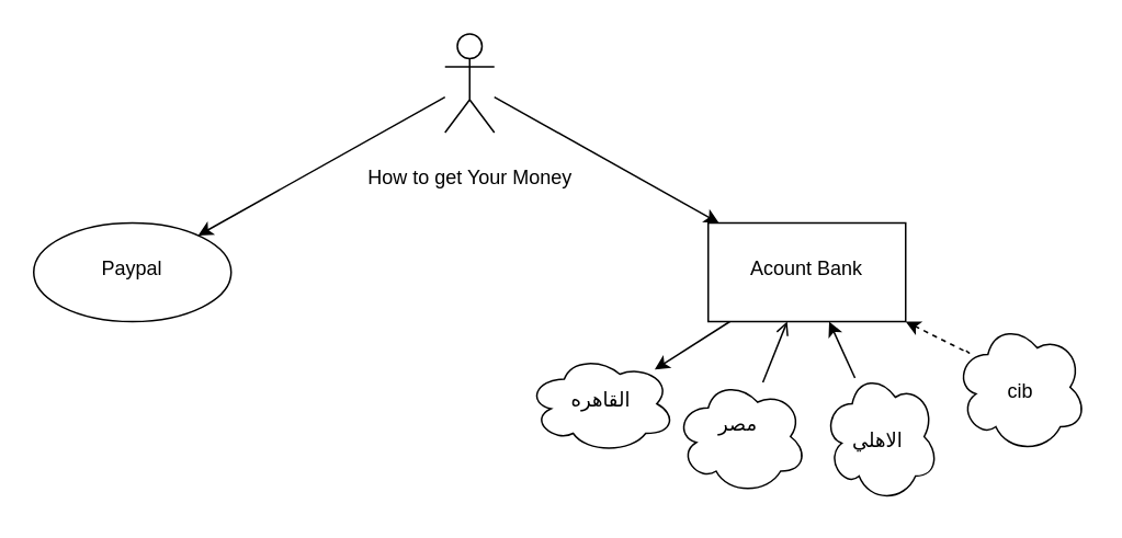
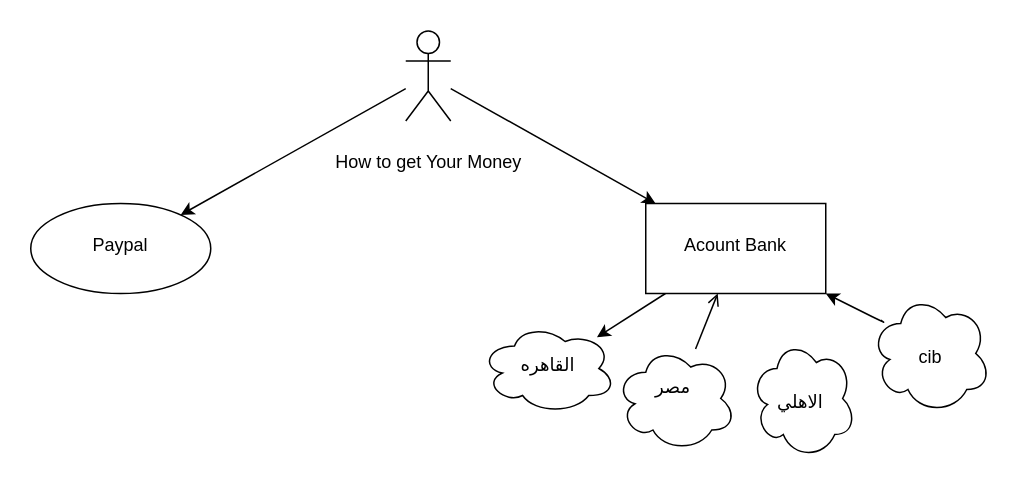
- <mxCell id="11" value="" style="edgeStyle=none;html=1;entryX=1;entryY=1;entryDx=0;entryDy=0;dashed=1;" edge="1" parent="1" source="12" target="6"><mxGeometry relative="1" as="geometry"><Array as="points"><mxPoint x="590" y="215" /></Array></mxGeometry></mxCell>
+ <mxCell id="11" value="" style="edgeStyle=none;html=1;entryX=1;entryY=1;entryDx=0;entryDy=0;" edge="1" parent="1" source="12" target="6"><mxGeometry relative="1" as="geometry"><Array as="points"><mxPoint x="590" y="215" /></Array></mxGeometry></mxCell>
- <mxCell id="13" value="" style="edgeStyle=none;html=1;" edge="1" parent="1" source="14" target="6"><mxGeometry relative="1" as="geometry" /></mxCell>
